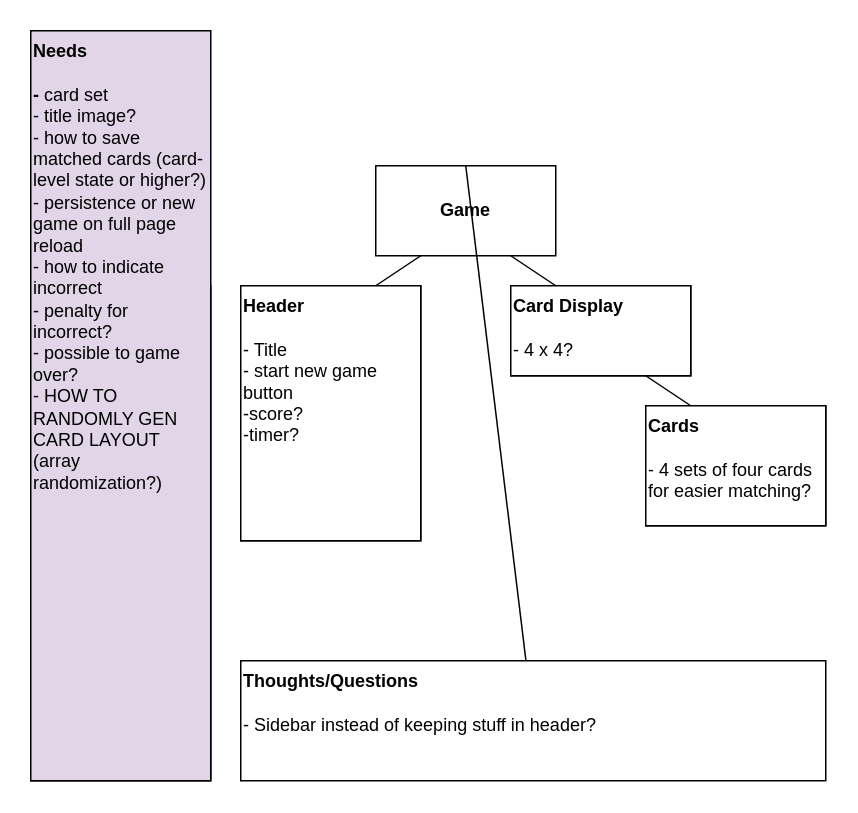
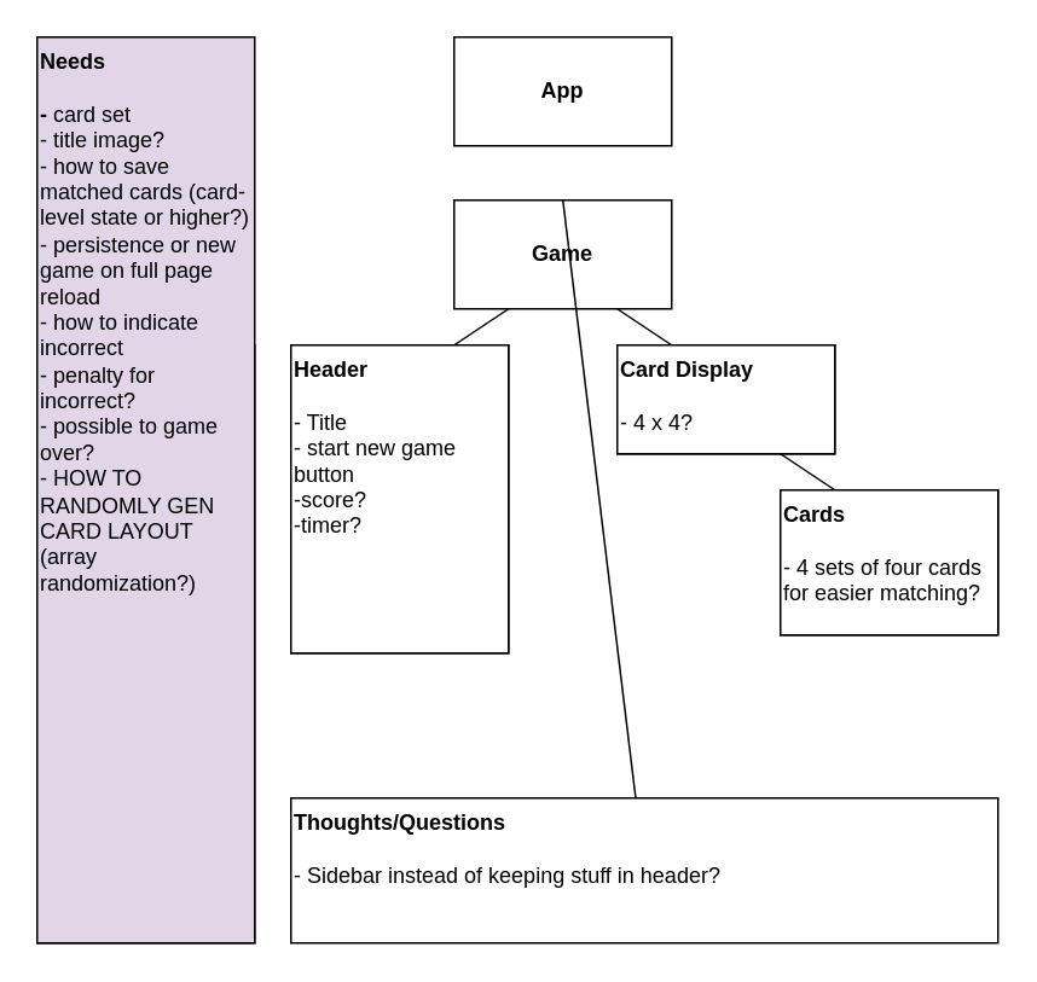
+ <mxCell id="15" value="App" style="rounded=0;whiteSpace=wrap;html=1;fontStyle=1" parent="1" vertex="1"><mxGeometry x="250" y="20" width="120" height="60" as="geometry" /></mxCell>
